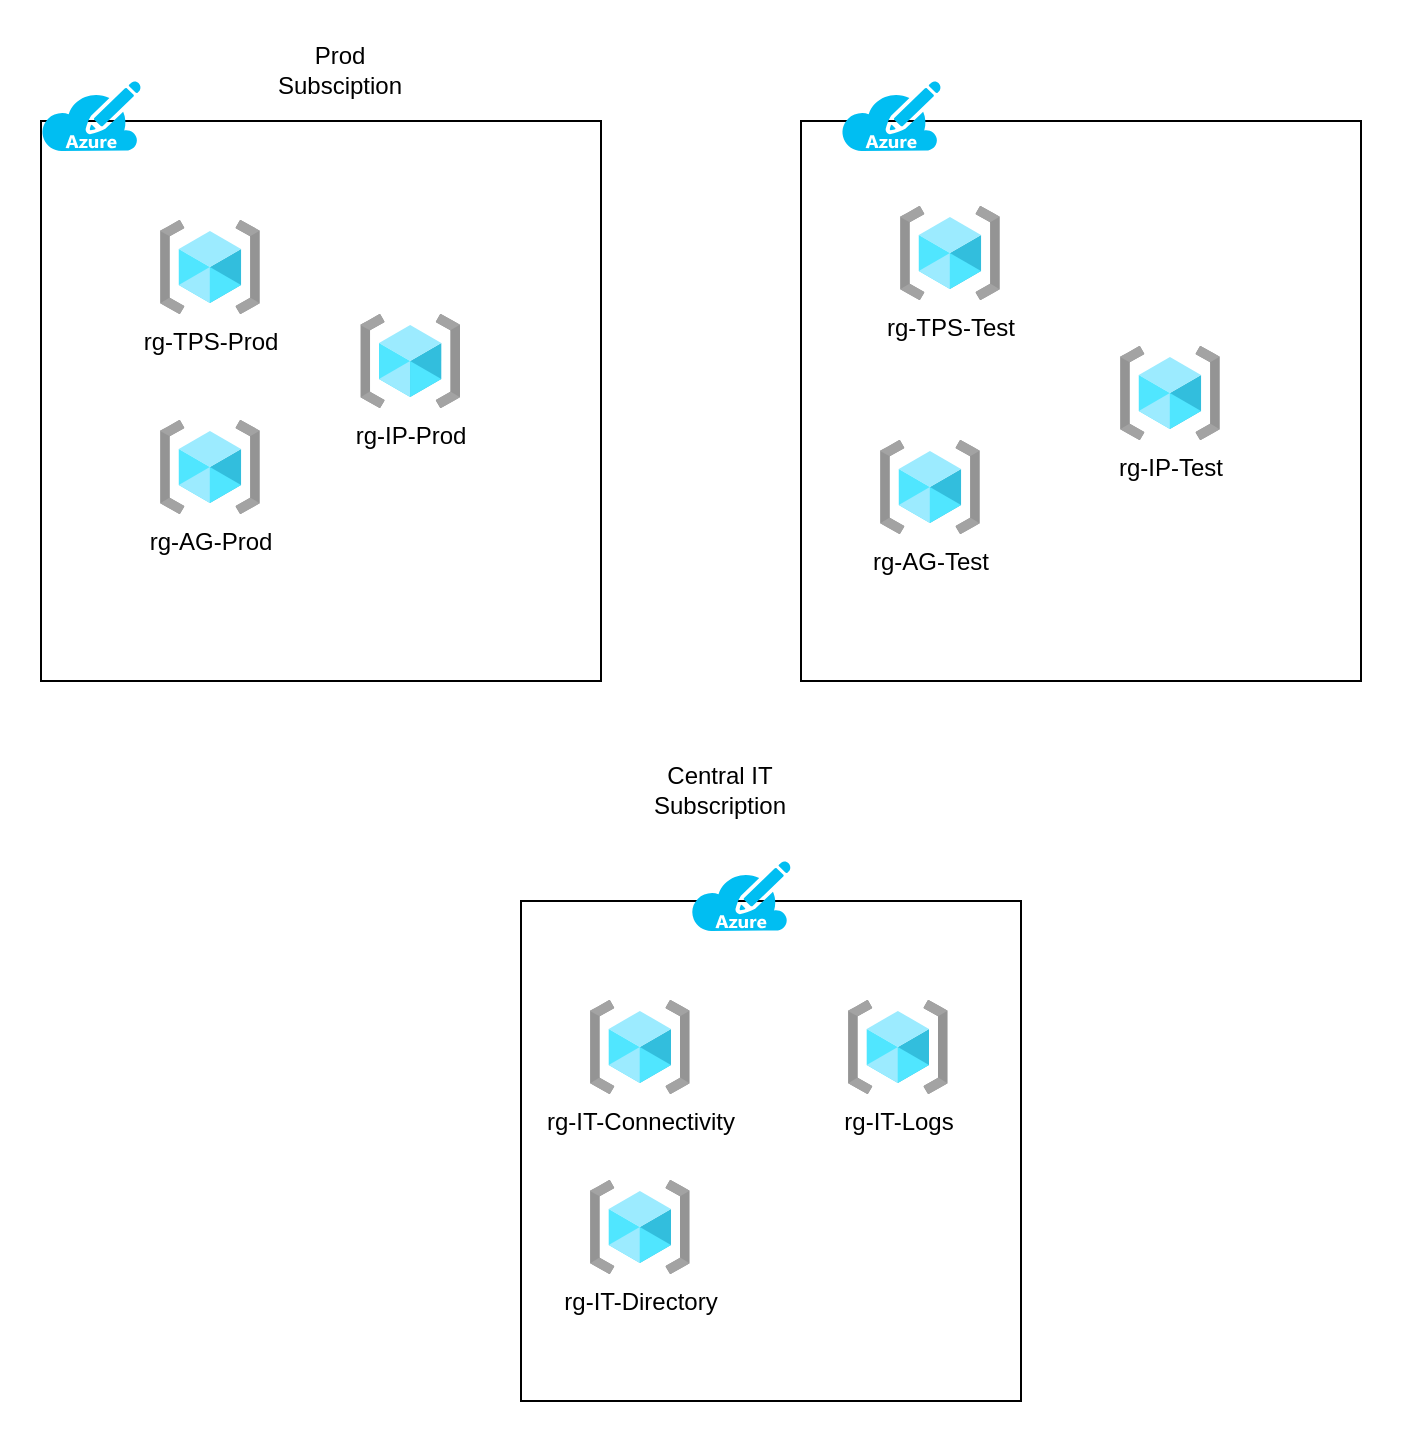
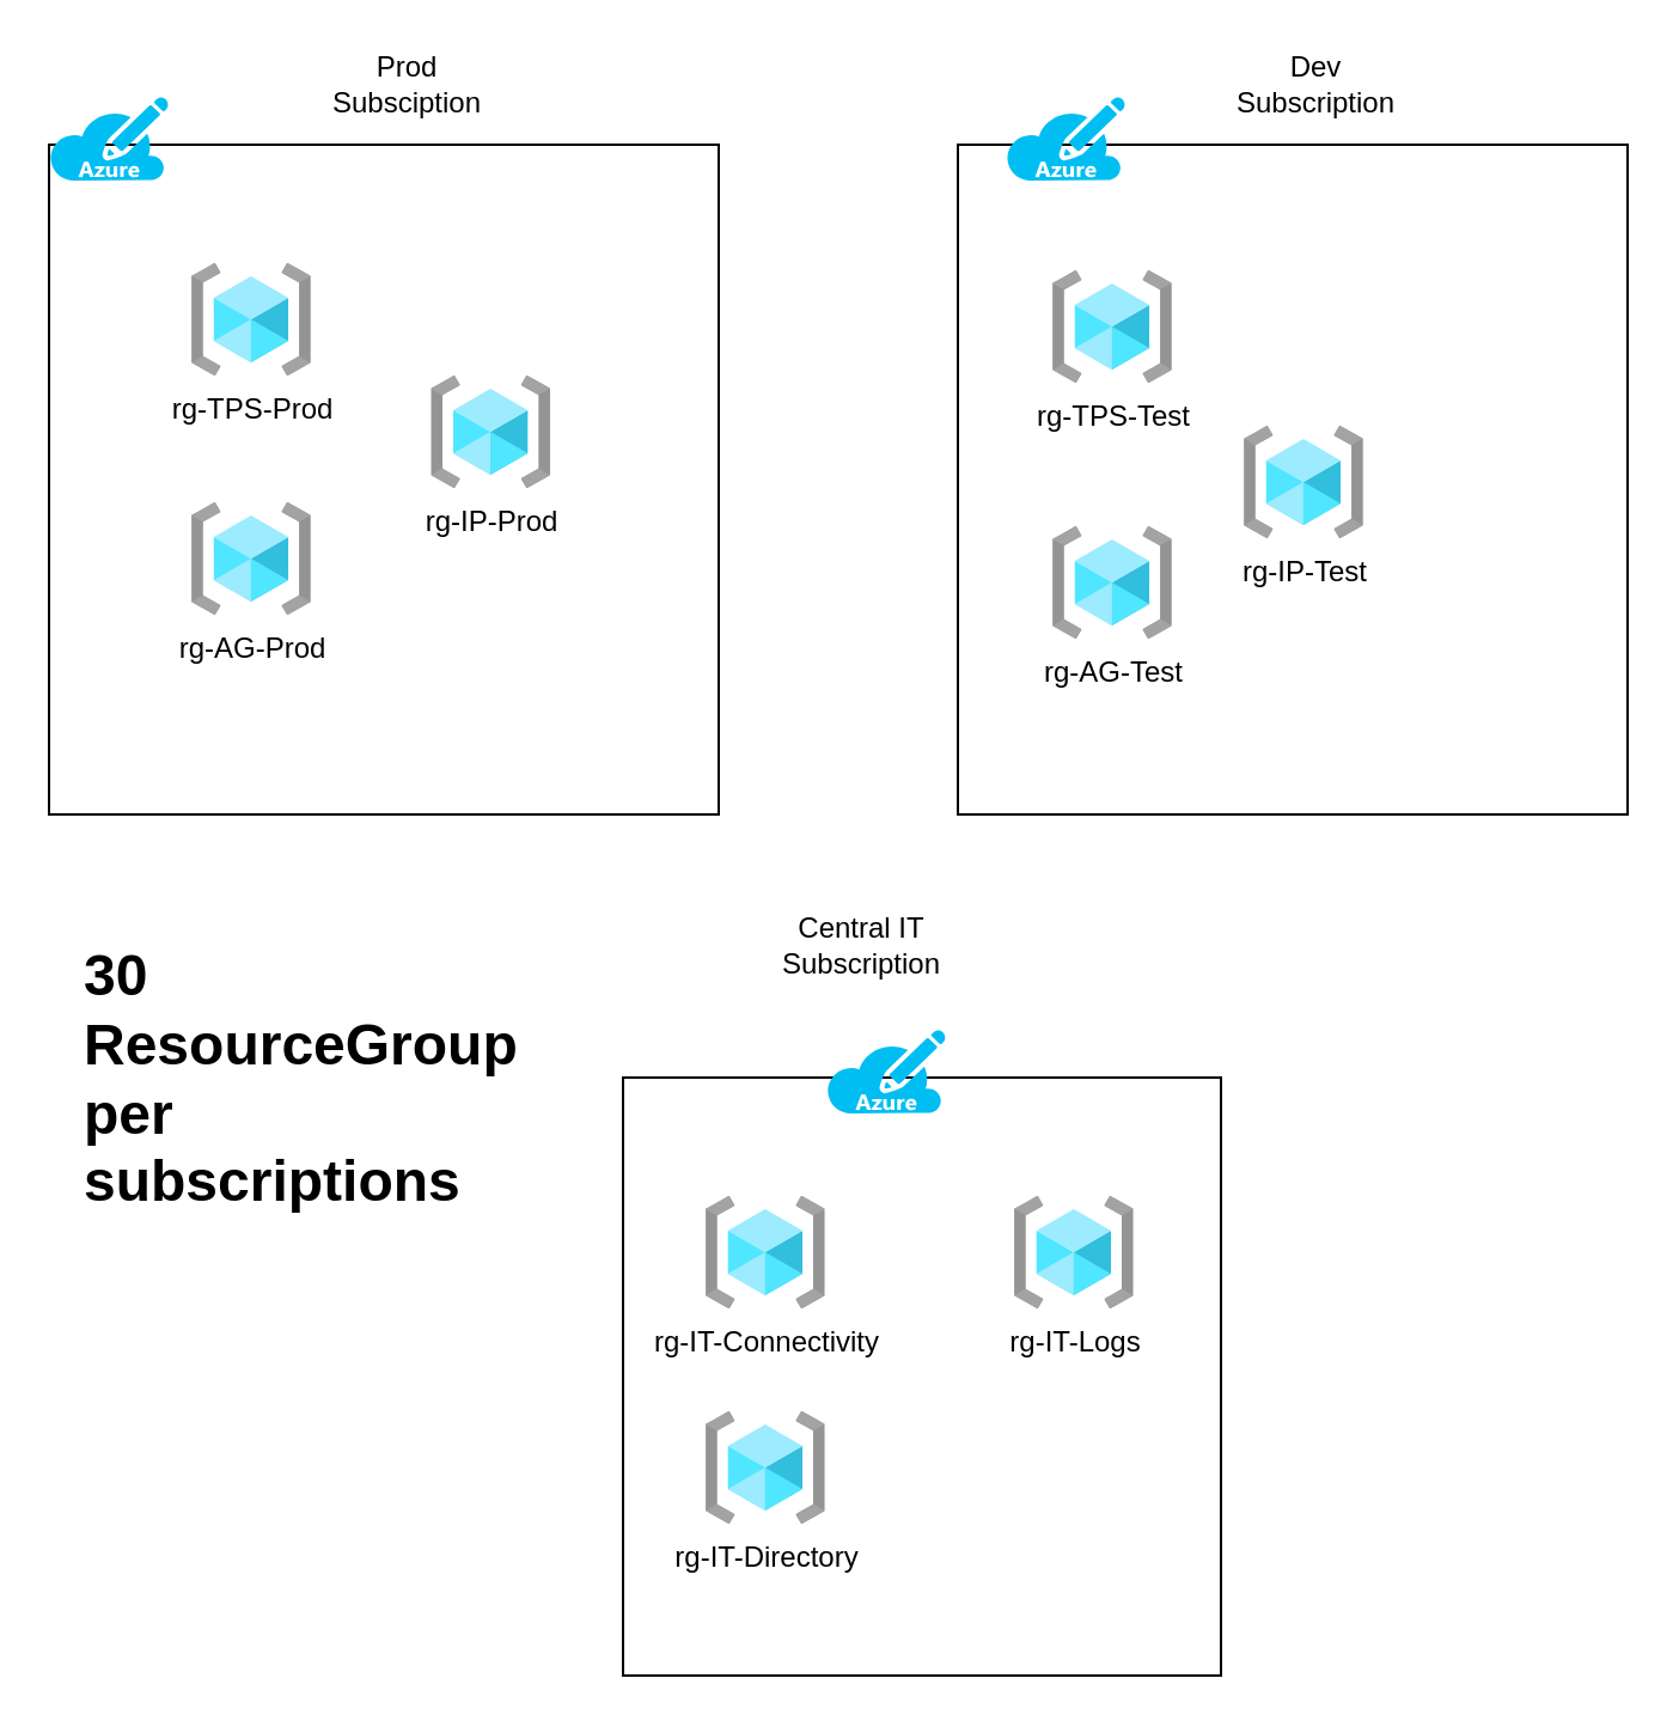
+ <mxCell id="12" value="Dev Subscription" style="text;html=1;strokeColor=none;fillColor=none;align=center;verticalAlign=middle;whiteSpace=wrap;rounded=0;" vertex="1" parent="1"><mxGeometry x="520" y="20" width="60" height="30" as="geometry" /></mxCell>
- <mxCell id="9" value="rg-TPS-Test" style="aspect=fixed;html=1;points=[];align=center;image;fontSize=12;image=img/lib/azure2/general/Resource_Groups.svg;" vertex="1" parent="1"><mxGeometry x="450" y="103" width="49.94" height="47" as="geometry" /></mxCell>
+ <mxCell id="9" value="rg-TPS-Test" style="aspect=fixed;html=1;points=[];align=center;image;fontSize=12;image=img/lib/azure2/general/Resource_Groups.svg;" vertex="1" parent="1"><mxGeometry x="440" y="113" width="49.94" height="47" as="geometry" /></mxCell>
- <mxCell id="11" value="rg-IP-Test" style="aspect=fixed;html=1;points=[];align=center;image;fontSize=12;image=img/lib/azure2/general/Resource_Groups.svg;" vertex="1" parent="1"><mxGeometry x="560" y="173" width="49.94" height="47" as="geometry" /></mxCell>
+ <mxCell id="11" value="rg-IP-Test" style="aspect=fixed;html=1;points=[];align=center;image;fontSize=12;image=img/lib/azure2/general/Resource_Groups.svg;" vertex="1" parent="1"><mxGeometry x="520" y="178" width="49.94" height="47" as="geometry" /></mxCell>
+ <mxCell id="20" value="&lt;h1&gt;30 ResourceGroups per subscriptions&lt;/h1&gt;" style="text;html=1;strokeColor=none;fillColor=none;spacing=5;spacingTop=-20;whiteSpace=wrap;overflow=hidden;rounded=0;" vertex="1" parent="1"><mxGeometry x="30" y="387.5" width="190" height="120" as="geometry" /></mxCell>
